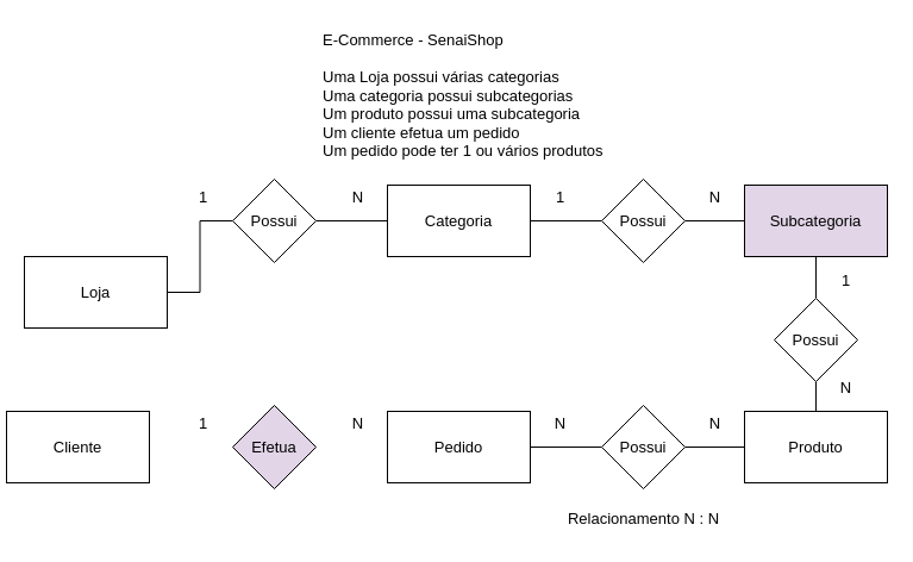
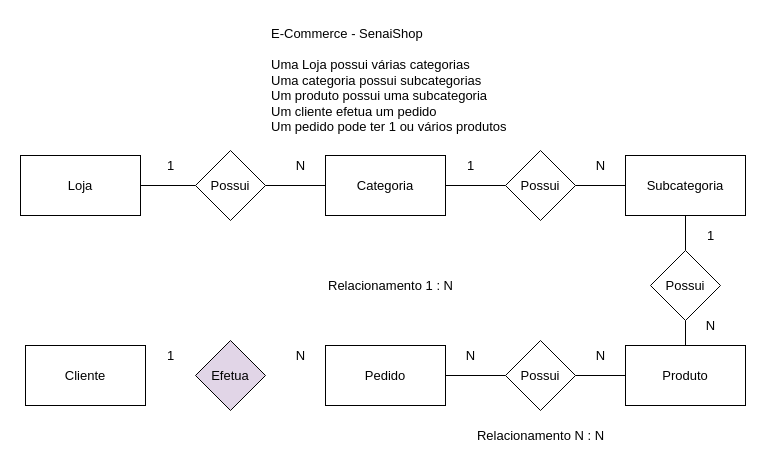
- <mxCell id="6" value="&lt;font style=&quot;font-size: 13px;&quot;&gt;Subcategoria&lt;/font&gt;" style="rounded=0;whiteSpace=wrap;html=1;fillColor=#e1d5e7;" parent="1" vertex="1"><mxGeometry x="625" y="155" width="120" height="60" as="geometry" /></mxCell>
+ <mxCell id="6" value="&lt;font style=&quot;font-size: 13px;&quot;&gt;Subcategoria&lt;/font&gt;" style="rounded=0;whiteSpace=wrap;html=1;" parent="1" vertex="1"><mxGeometry x="625" y="155" width="120" height="60" as="geometry" /></mxCell>
- <mxCell id="2" value="&lt;font style=&quot;font-size: 13px;&quot;&gt;Loja&lt;/font&gt;" style="rounded=0;whiteSpace=wrap;html=1;" parent="1" vertex="1"><mxGeometry x="20" y="215" width="120" height="60" as="geometry" /></mxCell>
+ <mxCell id="2" value="&lt;font style=&quot;font-size: 13px;&quot;&gt;Loja&lt;/font&gt;" style="rounded=0;whiteSpace=wrap;html=1;" parent="1" vertex="1"><mxGeometry x="20" y="155" width="120" height="60" as="geometry" /></mxCell>
+ <mxCell id="32" value="&lt;font style=&quot;font-size: 13px;&quot;&gt;Relacionamento 1 : N&lt;/font&gt;" style="text;html=1;align=center;verticalAlign=middle;resizable=0;points=[];autosize=1;strokeColor=none;fillColor=none;" parent="1" vertex="1"><mxGeometry x="315" y="270" width="150" height="30" as="geometry" /></mxCell>
- <mxCell id="28" value="&lt;span style=&quot;font-size: 13px;&quot;&gt;Cliente&lt;/span&gt;" style="rounded=0;whiteSpace=wrap;html=1;" parent="1" vertex="1"><mxGeometry x="5" y="345" width="120" height="60" as="geometry" /></mxCell>
+ <mxCell id="28" value="&lt;span style=&quot;font-size: 13px;&quot;&gt;Cliente&lt;/span&gt;" style="rounded=0;whiteSpace=wrap;html=1;" parent="1" vertex="1"><mxGeometry x="25" y="345" width="120" height="60" as="geometry" /></mxCell>
